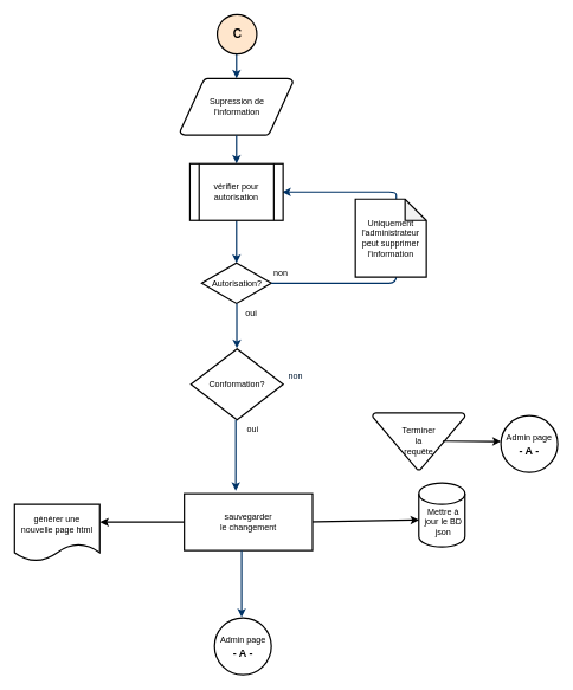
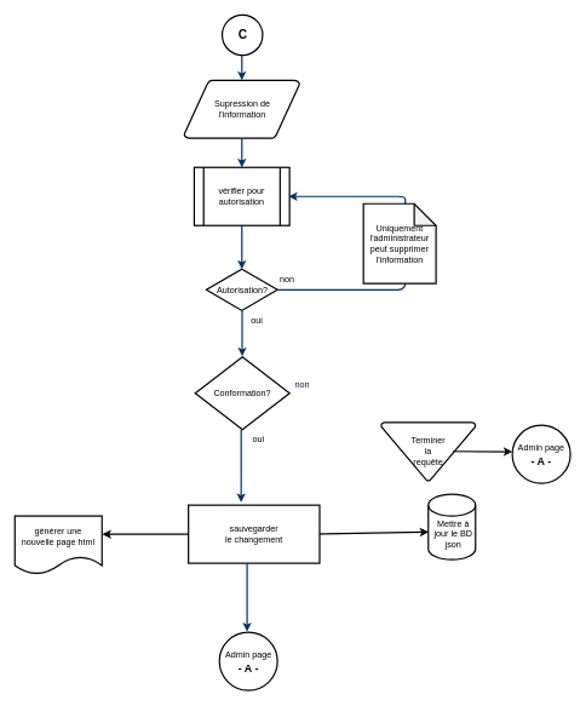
- <mxCell id="25" value="&lt;b&gt;&lt;font style=&quot;font-size: 17px;&quot;&gt;C&lt;/font&gt;&lt;/b&gt;" style="ellipse;whiteSpace=wrap;html=1;aspect=fixed;strokeWidth=2;fillColor=#ffe6cc;" vertex="1" parent="1"><mxGeometry x="305.55" y="20" width="55.63" height="55.63" as="geometry" /></mxCell>
+ <mxCell id="25" value="&lt;b&gt;&lt;font style=&quot;font-size: 17px;&quot;&gt;C&lt;/font&gt;&lt;/b&gt;" style="ellipse;whiteSpace=wrap;html=1;aspect=fixed;strokeWidth=2;" vertex="1" parent="1"><mxGeometry x="305.55" y="20" width="55.63" height="55.63" as="geometry" /></mxCell>
